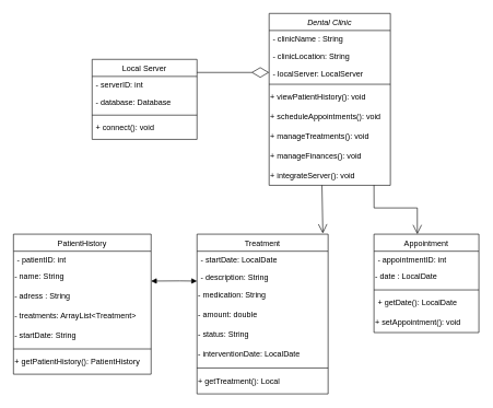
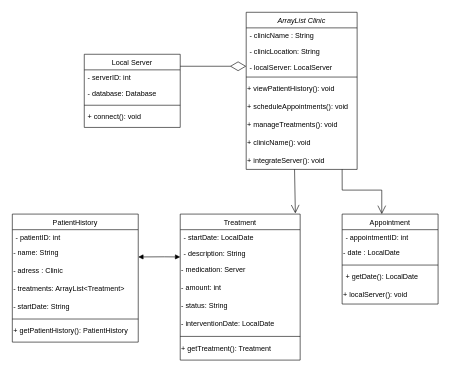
- <mxCell id="2" value="Dental Clinic" style="swimlane;fontStyle=2;align=center;verticalAlign=top;childLayout=stackLayout;horizontal=1;startSize=26;horizontalStack=0;resizeParent=1;resizeLast=0;collapsible=1;marginBottom=0;rounded=0;shadow=0;strokeWidth=1;" parent="1" vertex="1"><mxGeometry x="410" y="20" width="185" height="262" as="geometry"><mxRectangle x="230" y="140" width="160" height="26" as="alternateBounds" /></mxGeometry></mxCell>
+ <mxCell id="2" value="ArrayList Clinic" style="swimlane;fontStyle=2;align=center;verticalAlign=top;childLayout=stackLayout;horizontal=1;startSize=26;horizontalStack=0;resizeParent=1;resizeLast=0;collapsible=1;marginBottom=0;rounded=0;shadow=0;strokeWidth=1;" parent="1" vertex="1"><mxGeometry x="410" y="20" width="185" height="262" as="geometry"><mxRectangle x="230" y="140" width="160" height="26" as="alternateBounds" /></mxGeometry></mxCell>
- <mxCell id="10" value="+ manageFinances(): void" style="text;html=1;align=left;verticalAlign=middle;resizable=0;points=[];autosize=1;strokeColor=none;fillColor=none;" parent="2" vertex="1"><mxGeometry y="202" width="185" height="30" as="geometry" /></mxCell>
+ <mxCell id="10" value="+ clinicName(): void" style="text;html=1;align=left;verticalAlign=middle;resizable=0;points=[];autosize=1;strokeColor=none;fillColor=none;" parent="2" vertex="1"><mxGeometry y="202" width="185" height="30" as="geometry" /></mxCell>
- <mxCell id="28" value="- medication: String" style="text;html=1;align=left;verticalAlign=middle;resizable=0;points=[];autosize=1;strokeColor=none;fillColor=none;" vertex="1" parent="25"><mxGeometry y="78" width="200" height="30" as="geometry" /></mxCell>
+ <mxCell id="28" value="- medication: Server" style="text;html=1;align=left;verticalAlign=middle;resizable=0;points=[];autosize=1;strokeColor=none;fillColor=none;" vertex="1" parent="25"><mxGeometry y="78" width="200" height="30" as="geometry" /></mxCell>
- <mxCell id="20" value="- adress : String" style="text;html=1;align=left;verticalAlign=middle;resizable=0;points=[];autosize=1;strokeColor=none;fillColor=none;" vertex="1" parent="17"><mxGeometry y="80" width="210" height="30" as="geometry" /></mxCell>
+ <mxCell id="20" value="- adress : Clinic" style="text;html=1;align=left;verticalAlign=middle;resizable=0;points=[];autosize=1;strokeColor=none;fillColor=none;" vertex="1" parent="17"><mxGeometry y="80" width="210" height="30" as="geometry" /></mxCell>
- <mxCell id="29" value="- amount: double" style="text;html=1;align=left;verticalAlign=middle;resizable=0;points=[];autosize=1;strokeColor=none;fillColor=none;" vertex="1" parent="25"><mxGeometry y="108" width="200" height="30" as="geometry" /></mxCell>
+ <mxCell id="29" value="- amount: int" style="text;html=1;align=left;verticalAlign=middle;resizable=0;points=[];autosize=1;strokeColor=none;fillColor=none;" vertex="1" parent="25"><mxGeometry y="108" width="200" height="30" as="geometry" /></mxCell>
- <mxCell id="39" value="+ setAppointment(): void" style="text;html=1;align=left;verticalAlign=middle;resizable=0;points=[];autosize=1;strokeColor=none;fillColor=none;" parent="34" vertex="1"><mxGeometry y="120" width="160" height="30" as="geometry" /></mxCell>
+ <mxCell id="39" value="+ localServer(): void" style="text;html=1;align=left;verticalAlign=middle;resizable=0;points=[];autosize=1;strokeColor=none;fillColor=none;" parent="34" vertex="1"><mxGeometry y="120" width="160" height="30" as="geometry" /></mxCell>
- <mxCell id="33" value="+ getTreatment(): Local" style="text;html=1;align=left;verticalAlign=middle;resizable=0;points=[];autosize=1;strokeColor=none;fillColor=none;" parent="25" vertex="1"><mxGeometry y="210" width="200" height="30" as="geometry" /></mxCell>
+ <mxCell id="33" value="+ getTreatment(): Treatment" style="text;html=1;align=left;verticalAlign=middle;resizable=0;points=[];autosize=1;strokeColor=none;fillColor=none;" parent="25" vertex="1"><mxGeometry y="210" width="200" height="30" as="geometry" /></mxCell>
